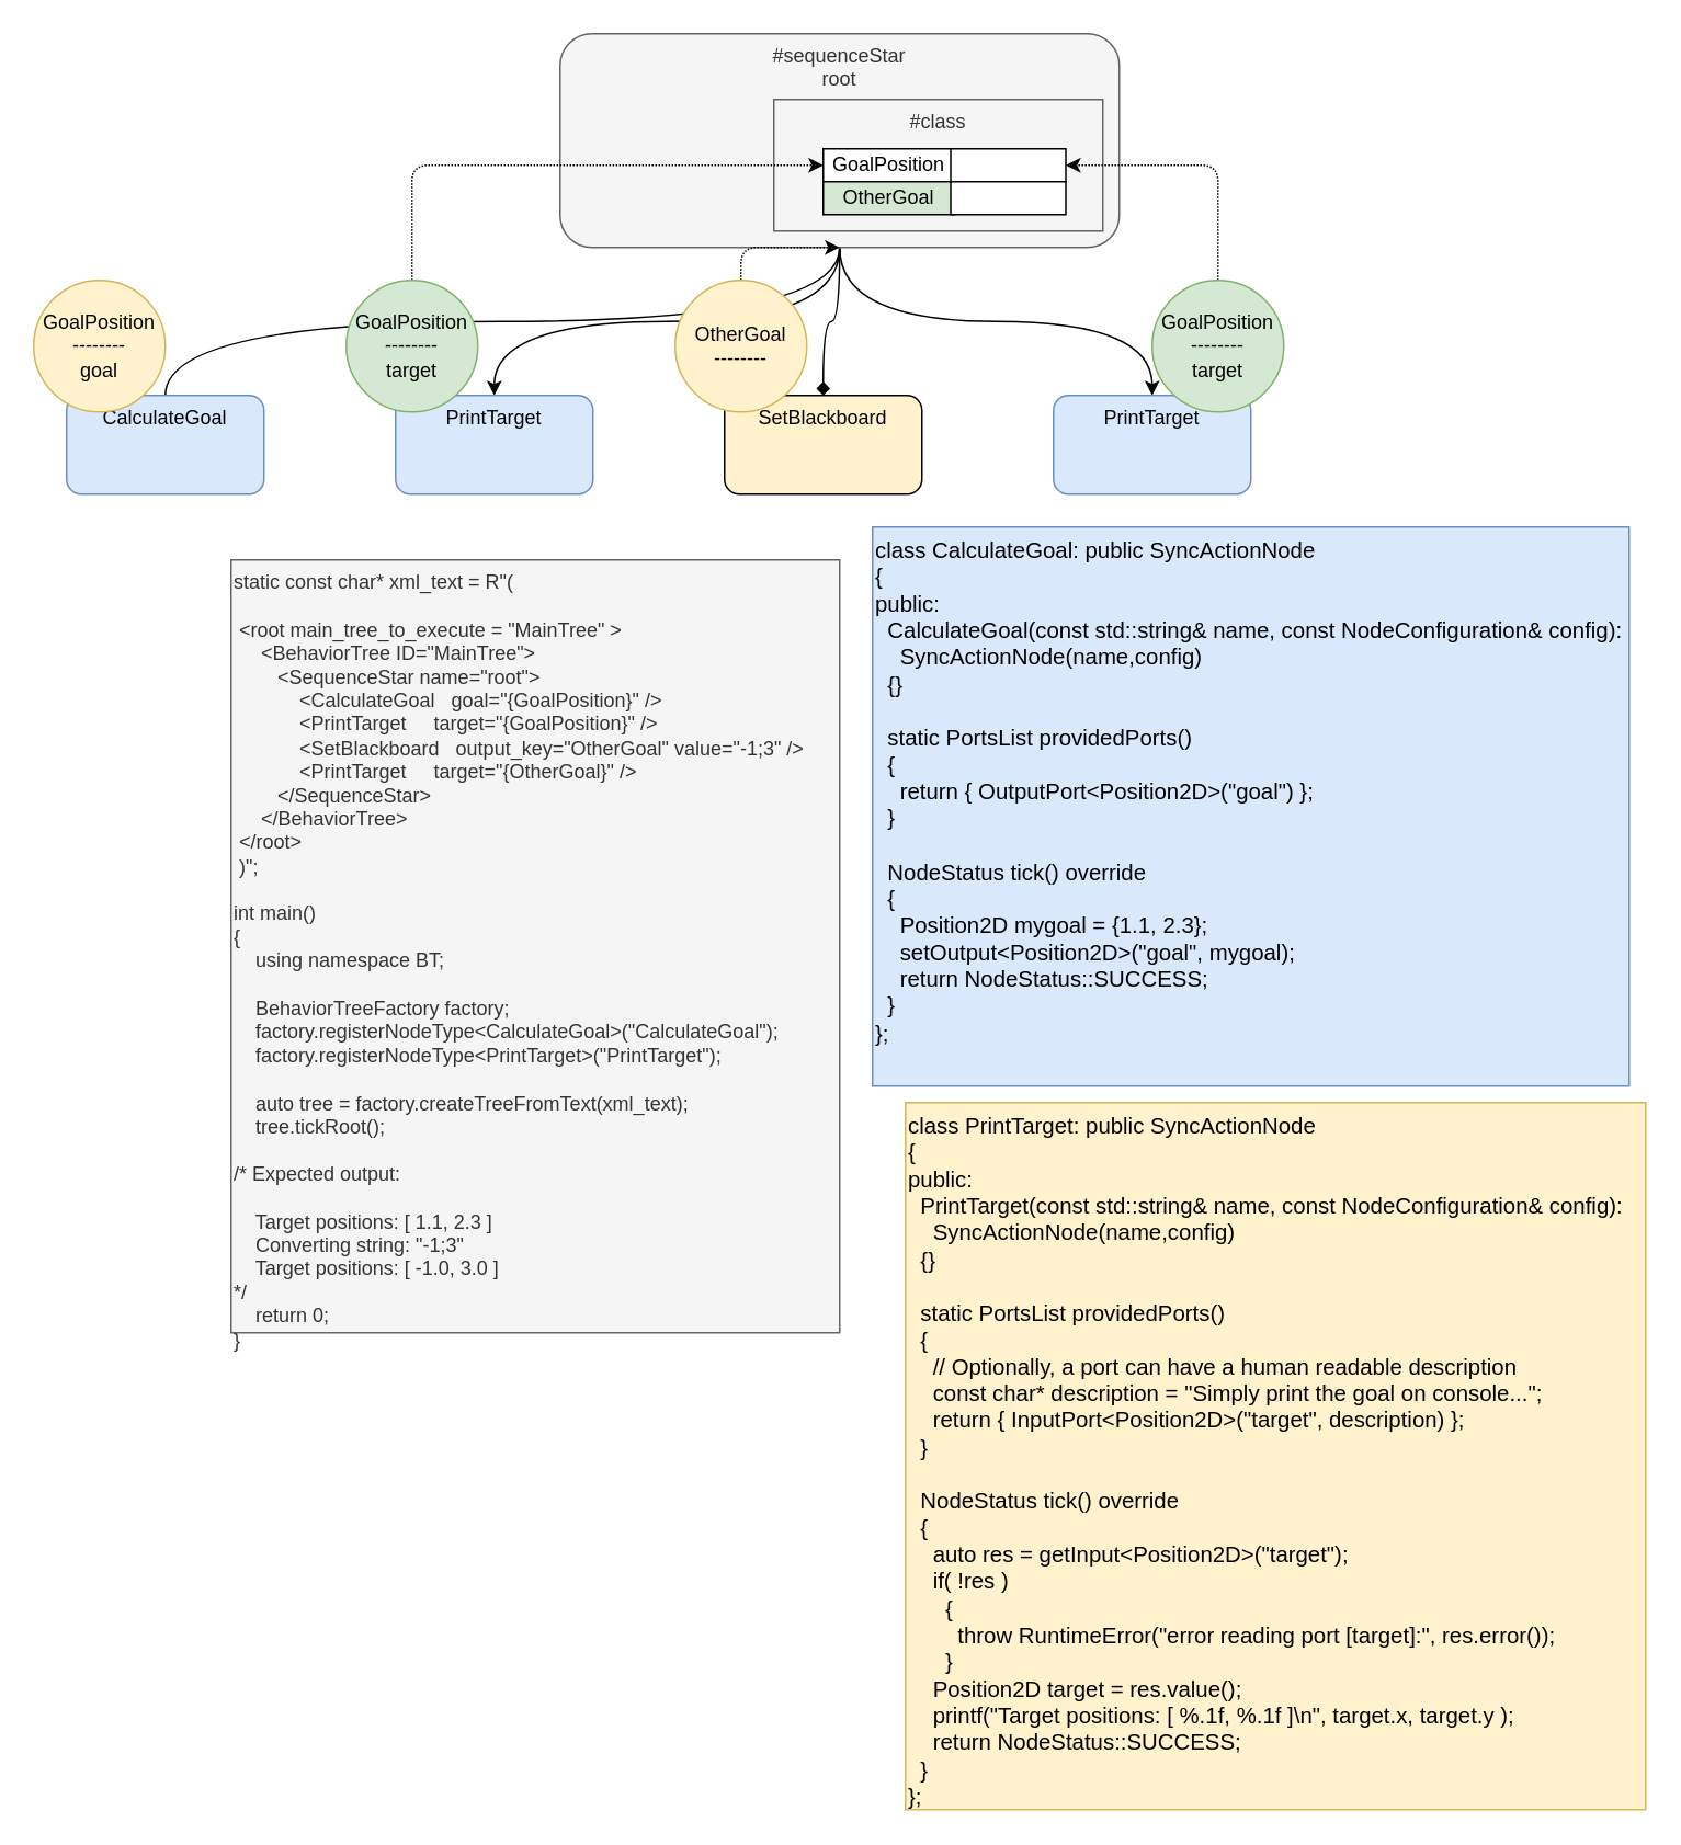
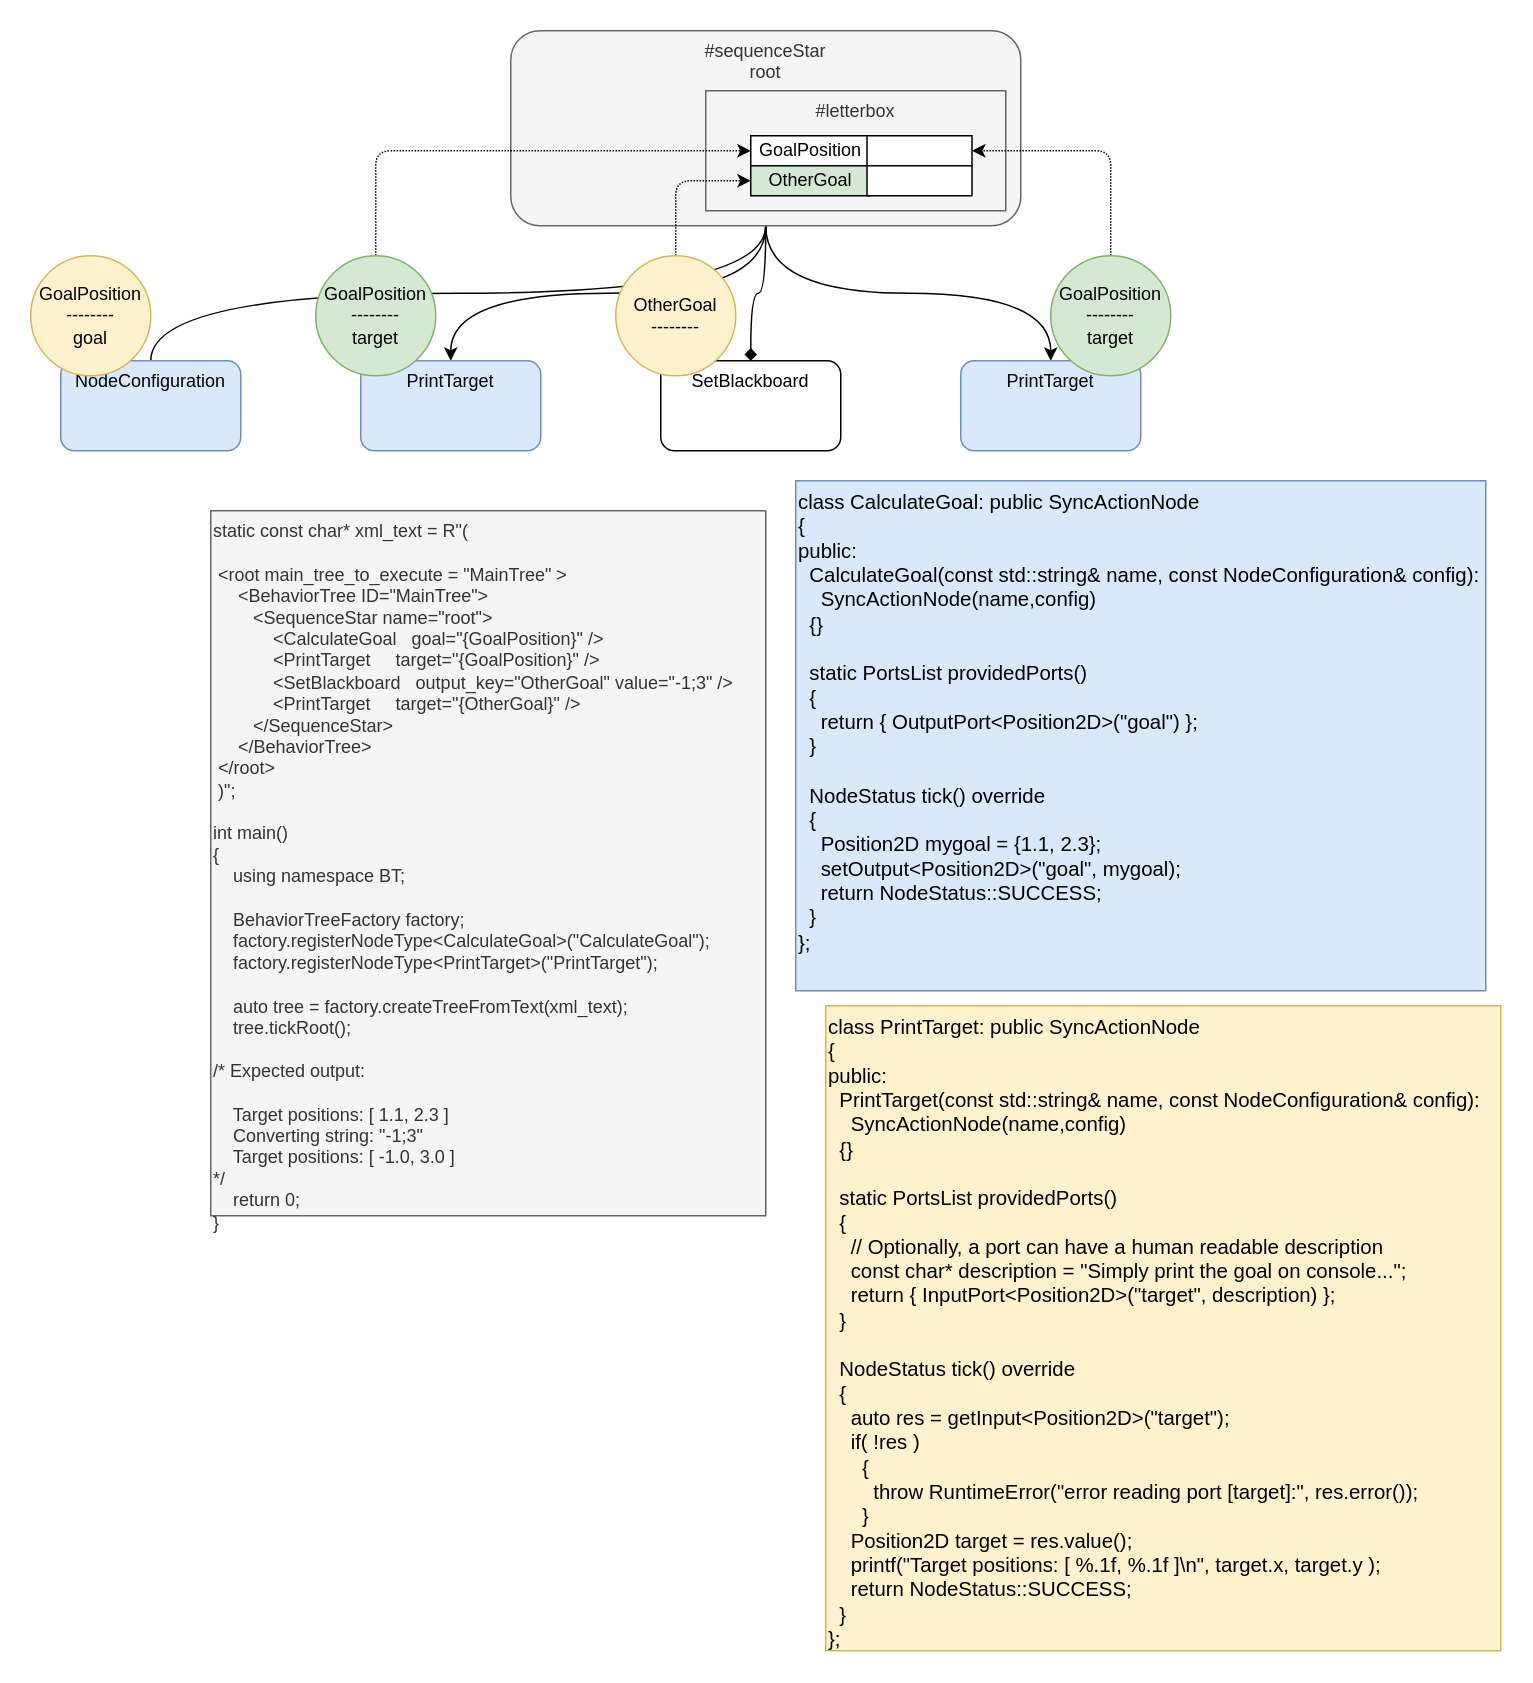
- <mxCell id="13" value="#class" style="rounded=0;whiteSpace=wrap;html=1;fillColor=#f5f5f5;strokeColor=#666666;fontColor=#333333;verticalAlign=top;" vertex="1" parent="1"><mxGeometry x="470" y="60" width="200" height="80" as="geometry" /></mxCell>
+ <mxCell id="13" value="#letterbox" style="rounded=0;whiteSpace=wrap;html=1;fillColor=#f5f5f5;strokeColor=#666666;fontColor=#333333;verticalAlign=top;" vertex="1" parent="1"><mxGeometry x="470" y="60" width="200" height="80" as="geometry" /></mxCell>
- <mxCell id="25" style="edgeStyle=orthogonalEdgeStyle;rounded=1;orthogonalLoop=1;jettySize=auto;html=1;exitX=0.5;exitY=0;exitDx=0;exitDy=0;dashed=1;dashPattern=1 1;" edge="1" parent="1" source="26" target="6"><mxGeometry relative="1" as="geometry" /></mxCell>
+ <mxCell id="25" style="edgeStyle=orthogonalEdgeStyle;rounded=1;orthogonalLoop=1;jettySize=auto;html=1;exitX=0.5;exitY=0;exitDx=0;exitDy=0;entryX=0;entryY=0.5;entryDx=0;entryDy=0;dashed=1;dashPattern=1 1;" edge="1" parent="1" source="26" target="17"><mxGeometry relative="1" as="geometry" /></mxCell>
- <mxCell id="7" value="CalculateGoal" style="rounded=1;whiteSpace=wrap;html=1;verticalAlign=top;fillColor=#dae8fc;strokeColor=#6c8ebf;" vertex="1" parent="1"><mxGeometry x="40" y="240" width="120" height="60" as="geometry" /></mxCell>
+ <mxCell id="7" value="NodeConfiguration" style="rounded=1;whiteSpace=wrap;html=1;verticalAlign=top;fillColor=#dae8fc;strokeColor=#6c8ebf;" vertex="1" parent="1"><mxGeometry x="40" y="240" width="120" height="60" as="geometry" /></mxCell>
- <mxCell id="9" value="SetBlackboard" style="rounded=1;whiteSpace=wrap;html=1;verticalAlign=top;fillColor=#fff2cc;" vertex="1" parent="1"><mxGeometry x="440" y="240" width="120" height="60" as="geometry" /></mxCell>
+ <mxCell id="9" value="SetBlackboard" style="rounded=1;whiteSpace=wrap;html=1;verticalAlign=top;" vertex="1" parent="1"><mxGeometry x="440" y="240" width="120" height="60" as="geometry" /></mxCell>
